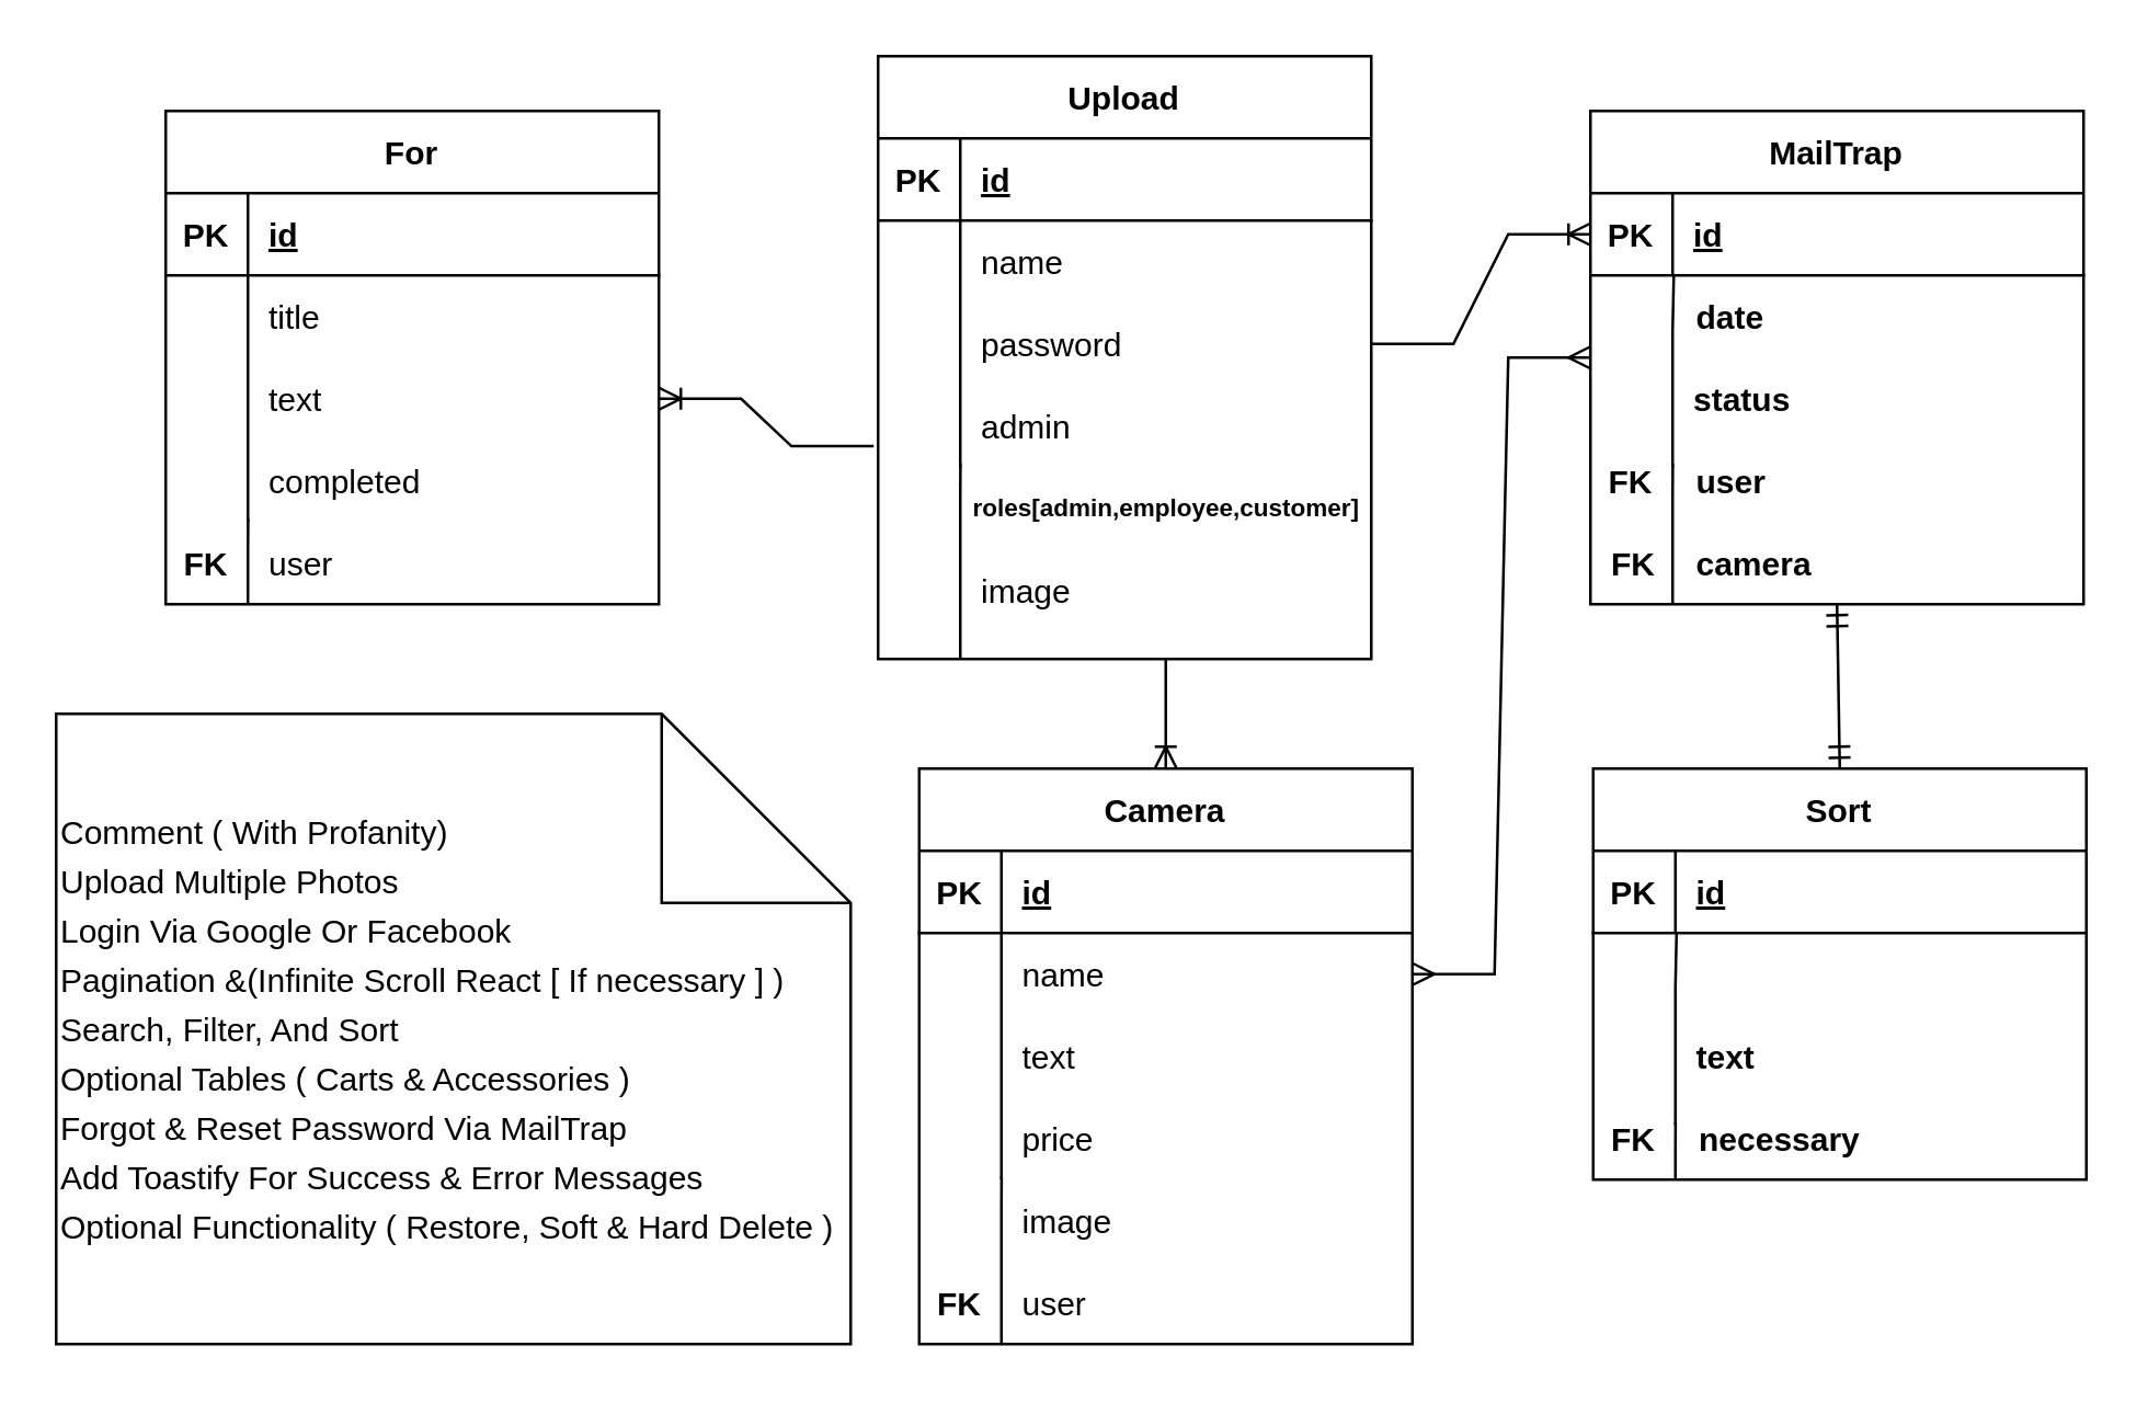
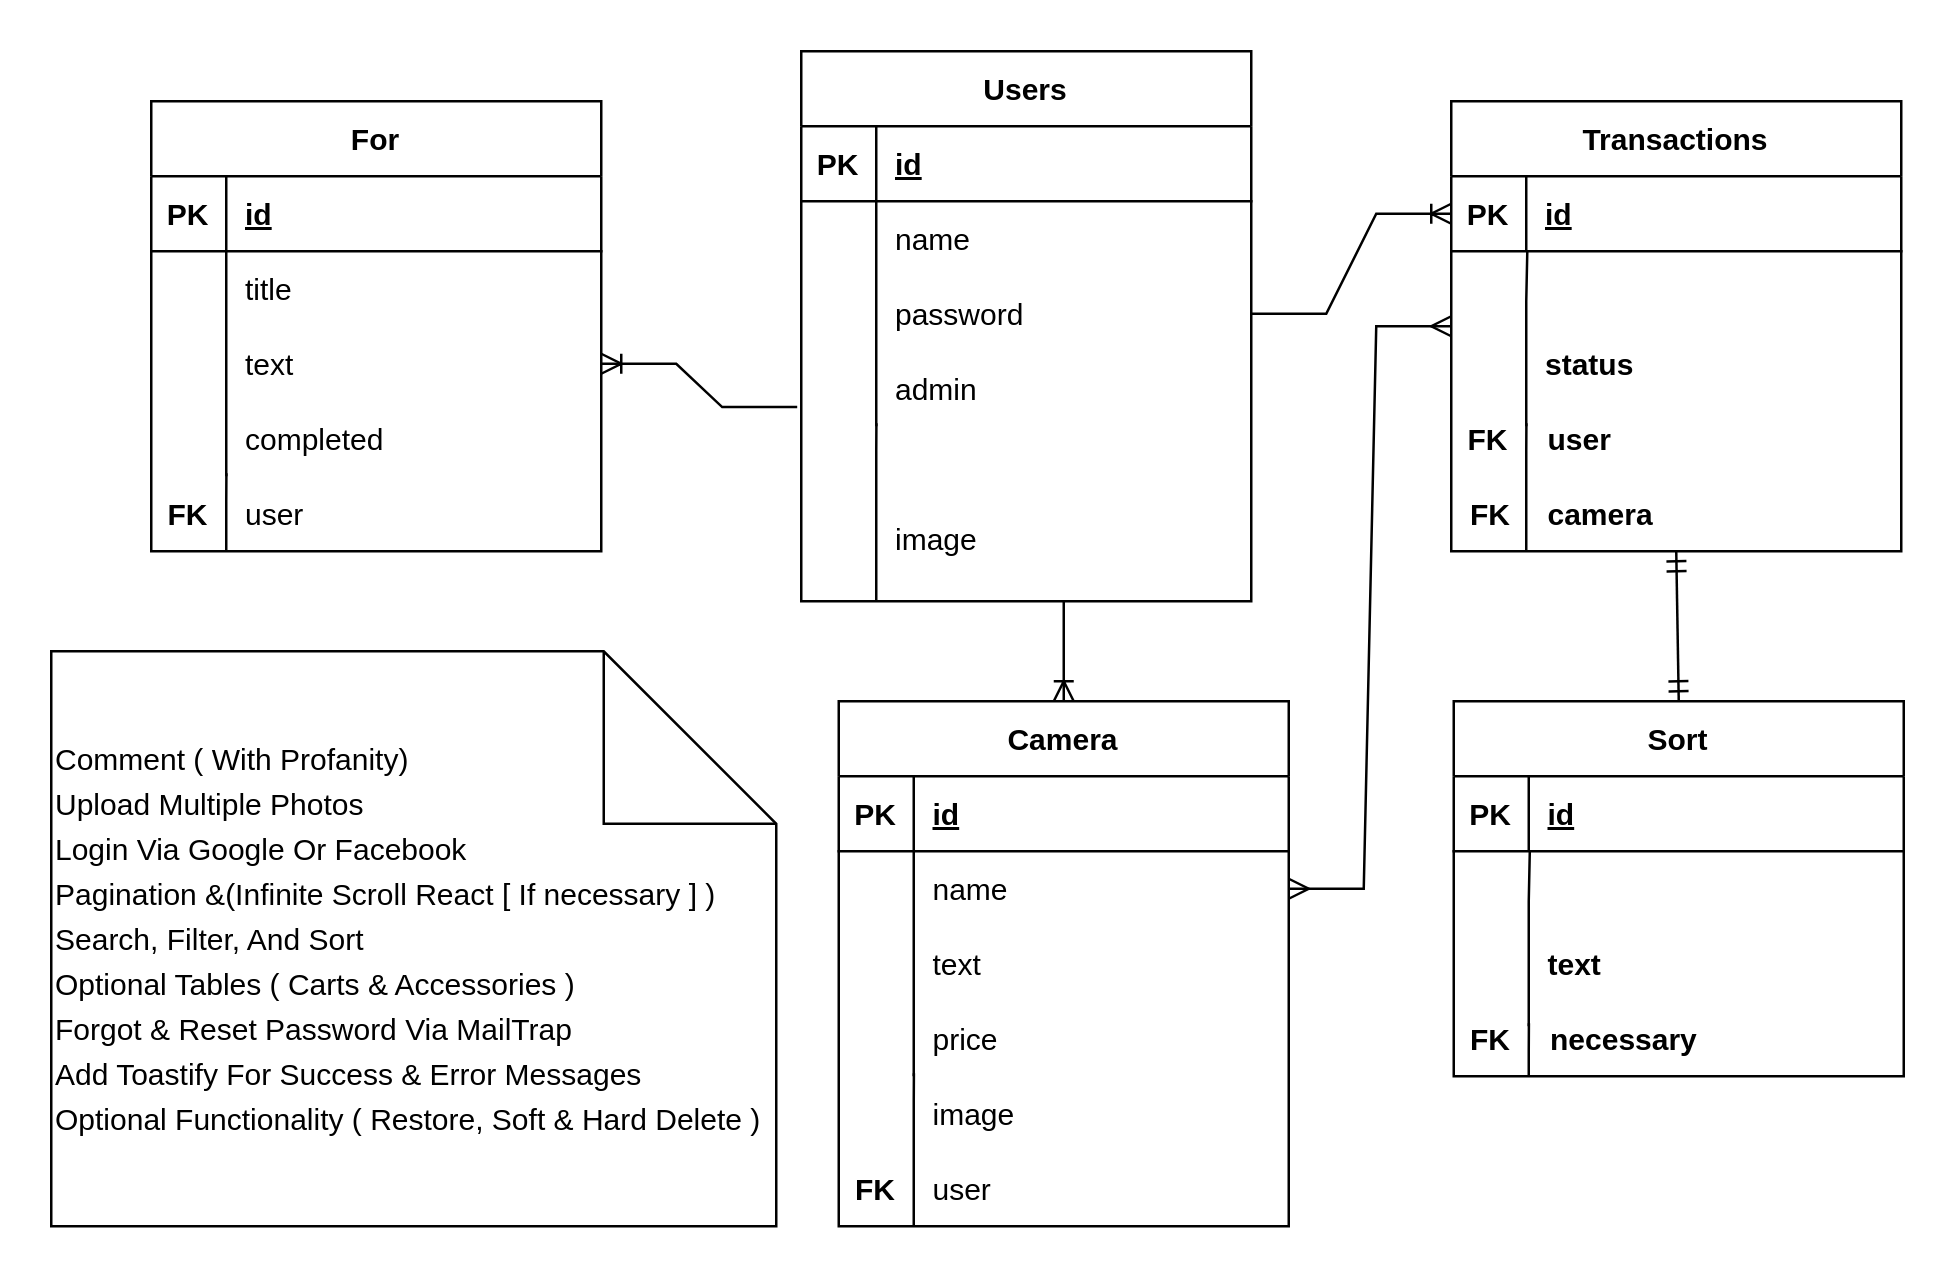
- <mxCell id="2" value="Upload" style="shape=table;startSize=30;container=1;collapsible=1;childLayout=tableLayout;fixedRows=1;rowLines=0;fontStyle=1;align=center;resizeLast=1;" parent="1" vertex="1"><mxGeometry x="320" y="20" width="180" height="220" as="geometry" /></mxCell>
+ <mxCell id="2" value="Users" style="shape=table;startSize=30;container=1;collapsible=1;childLayout=tableLayout;fixedRows=1;rowLines=0;fontStyle=1;align=center;resizeLast=1;" parent="1" vertex="1"><mxGeometry x="320" y="20" width="180" height="220" as="geometry" /></mxCell>
- <mxCell id="33" value="MailTrap" style="shape=table;startSize=30;container=1;collapsible=1;childLayout=tableLayout;fixedRows=1;rowLines=0;fontStyle=1;align=center;resizeLast=1;" parent="1" vertex="1"><mxGeometry x="580" y="40" width="180" height="180" as="geometry" /></mxCell>
+ <mxCell id="33" value="Transactions" style="shape=table;startSize=30;container=1;collapsible=1;childLayout=tableLayout;fixedRows=1;rowLines=0;fontStyle=1;align=center;resizeLast=1;" parent="1" vertex="1"><mxGeometry x="580" y="40" width="180" height="180" as="geometry" /></mxCell>
- <mxCell id="37" value="date" style="shape=partialRectangle;connectable=0;fillColor=none;top=0;left=0;bottom=0;right=0;align=left;spacingLeft=6;fontStyle=1;overflow=hidden;" parent="1" vertex="1"><mxGeometry x="611" y="100" width="150" height="30" as="geometry"><mxRectangle width="150" height="30" as="alternateBounds" /></mxGeometry></mxCell>
- <mxCell id="16" value="roles[admin,employee,customer]" style="shape=partialRectangle;connectable=0;fillColor=none;top=0;left=0;bottom=0;right=0;align=left;spacingLeft=3;overflow=hidden;fontSize=9;fontStyle=1" parent="1" vertex="1"><mxGeometry x="350" y="170" width="150" height="30" as="geometry"><mxRectangle width="150" height="30" as="alternateBounds" /></mxGeometry></mxCell>
